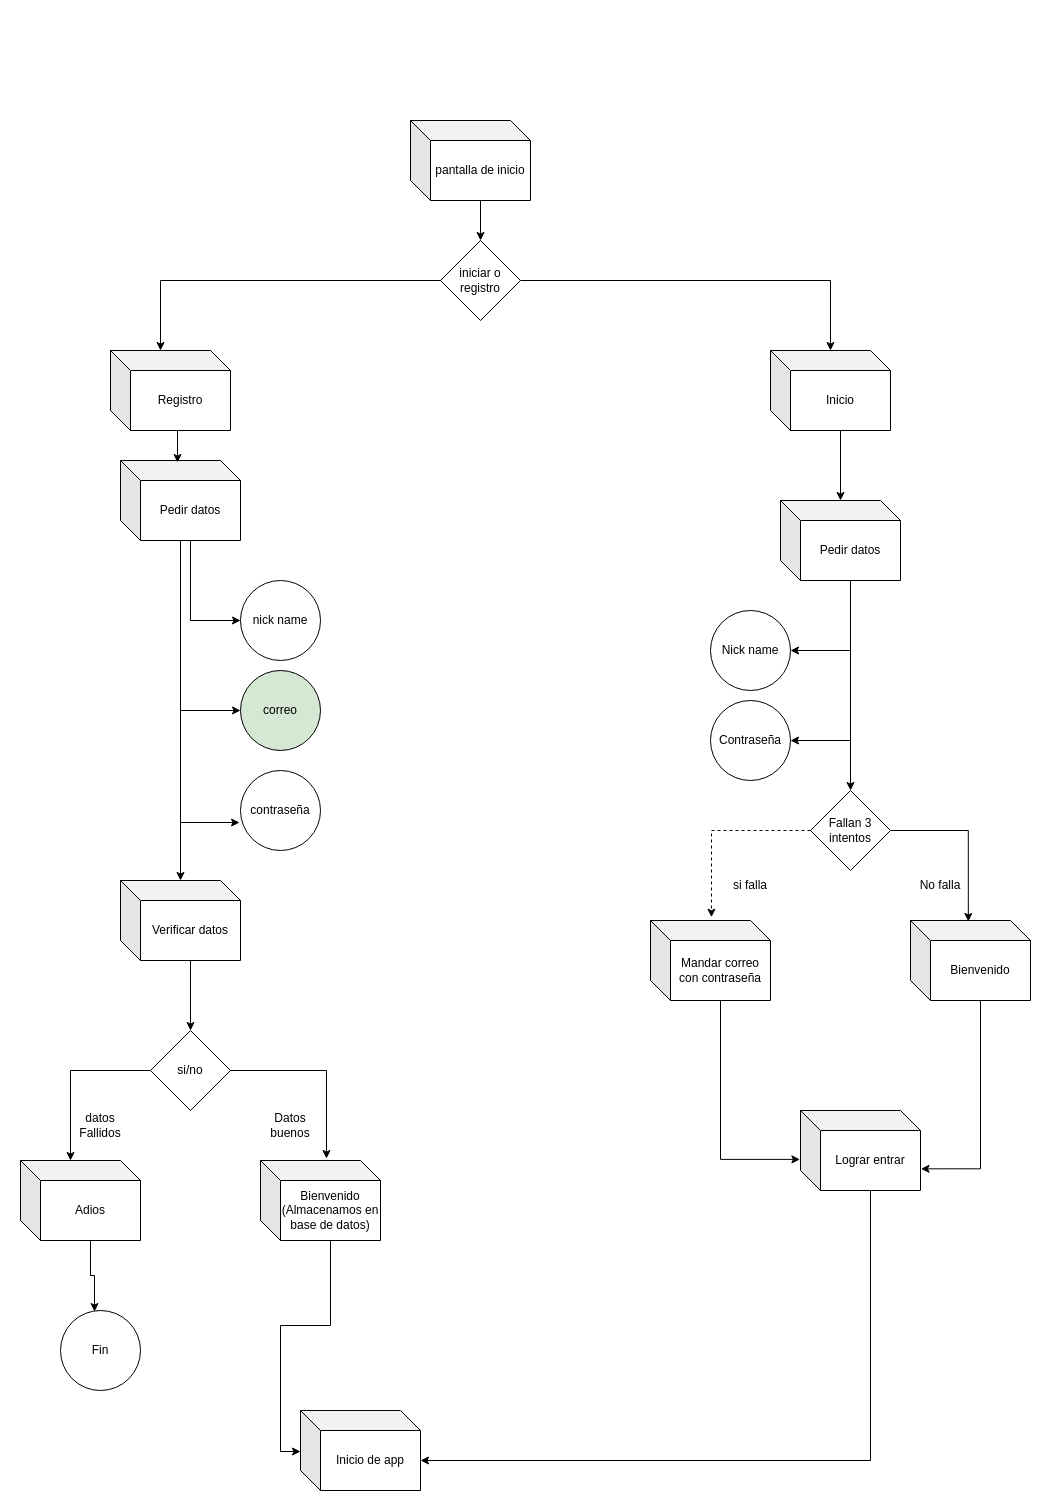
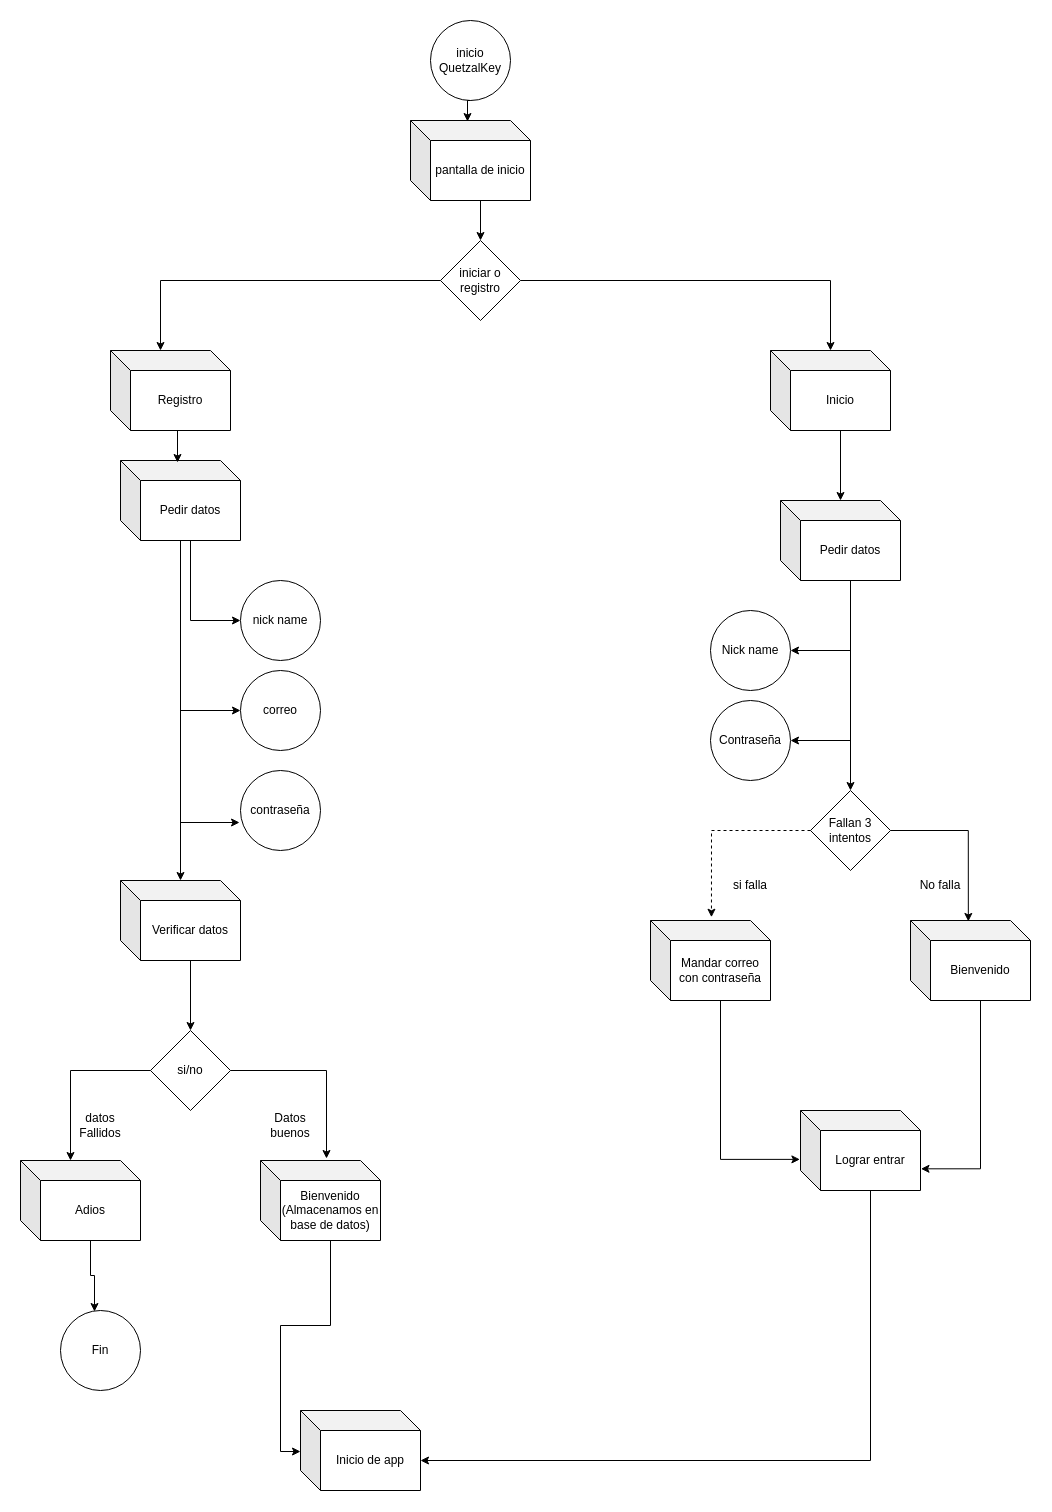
+ <mxCell id="4" value="inicio QuetzalKey" style="ellipse;whiteSpace=wrap;html=1;aspect=fixed;" vertex="1" parent="1"><mxGeometry x="430" y="20" width="80" height="80" as="geometry" /></mxCell>
+ <mxCell id="5" style="edgeStyle=orthogonalEdgeStyle;rounded=0;orthogonalLoop=1;jettySize=auto;html=1;exitX=0.5;exitY=1;exitDx=0;exitDy=0;entryX=0.475;entryY=0.013;entryDx=0;entryDy=0;entryPerimeter=0;" edge="1" parent="1" source="4" target="3"><mxGeometry relative="1" as="geometry" /></mxCell>
- <mxCell id="17" value="correo" style="ellipse;whiteSpace=wrap;html=1;aspect=fixed;fillColor=#d5e8d4;" vertex="1" parent="1"><mxGeometry x="240" y="670" width="80" height="80" as="geometry" /></mxCell>
+ <mxCell id="17" value="correo" style="ellipse;whiteSpace=wrap;html=1;aspect=fixed;" vertex="1" parent="1"><mxGeometry x="240" y="670" width="80" height="80" as="geometry" /></mxCell>
